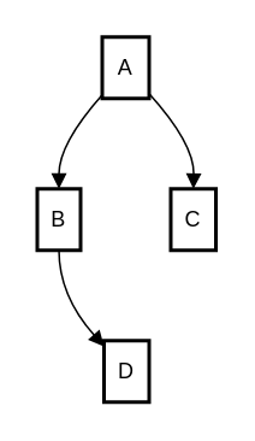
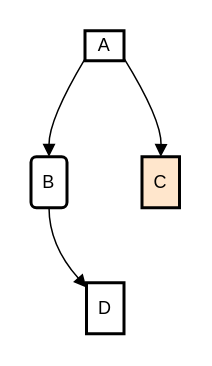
- <mxCell id="2" value="A" style="whiteSpace=wrap;strokeWidth=2;" vertex="1" parent="1"><mxGeometry x="56" y="20" width="26" height="34" as="geometry" /></mxCell>
+ <mxCell id="2" value="A" style="whiteSpace=wrap;strokeWidth=2;" vertex="1" parent="1"><mxGeometry x="56" y="20" width="26" height="20" as="geometry" /></mxCell>
- <mxCell id="3" value="B" style="whiteSpace=wrap;strokeWidth=2;" vertex="1" parent="1"><mxGeometry x="20" y="104" width="24" height="34" as="geometry" /></mxCell>
+ <mxCell id="3" value="B" style="whiteSpace=wrap;strokeWidth=2;rounded=1;" vertex="1" parent="1"><mxGeometry x="20" y="104" width="24" height="34" as="geometry" /></mxCell>
- <mxCell id="4" value="C" style="whiteSpace=wrap;strokeWidth=2;" vertex="1" parent="1"><mxGeometry x="94" y="104" width="25" height="34" as="geometry" /></mxCell>
+ <mxCell id="4" value="C" style="whiteSpace=wrap;strokeWidth=2;fillColor=#ffe6cc;" vertex="1" parent="1"><mxGeometry x="94" y="104" width="25" height="34" as="geometry" /></mxCell>
